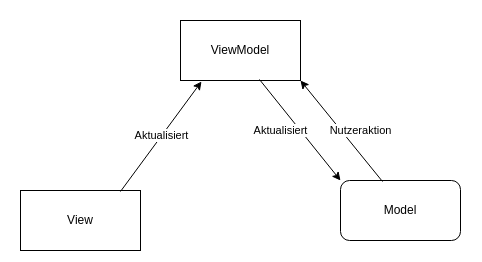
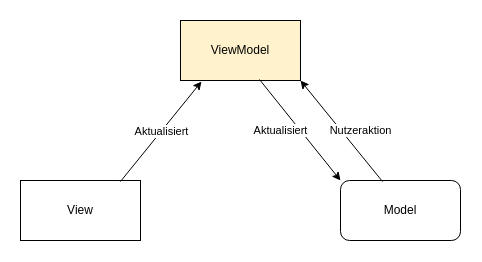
- <mxCell id="4" value="&lt;div&gt;ViewModel&lt;/div&gt;" style="rounded=0;whiteSpace=wrap;html=1;" parent="1" vertex="1"><mxGeometry x="180" y="20" width="120" height="60" as="geometry" /></mxCell>
+ <mxCell id="4" value="&lt;div&gt;ViewModel&lt;/div&gt;" style="rounded=0;whiteSpace=wrap;html=1;fillColor=#fff2cc;" parent="1" vertex="1"><mxGeometry x="180" y="20" width="120" height="60" as="geometry" /></mxCell>
- <mxCell id="3" value="View" style="rounded=0;whiteSpace=wrap;html=1;" parent="1" vertex="1"><mxGeometry x="20" y="190" width="120" height="60" as="geometry" /></mxCell>
+ <mxCell id="3" value="View" style="rounded=0;whiteSpace=wrap;html=1;" parent="1" vertex="1"><mxGeometry x="20" y="180" width="120" height="60" as="geometry" /></mxCell>
